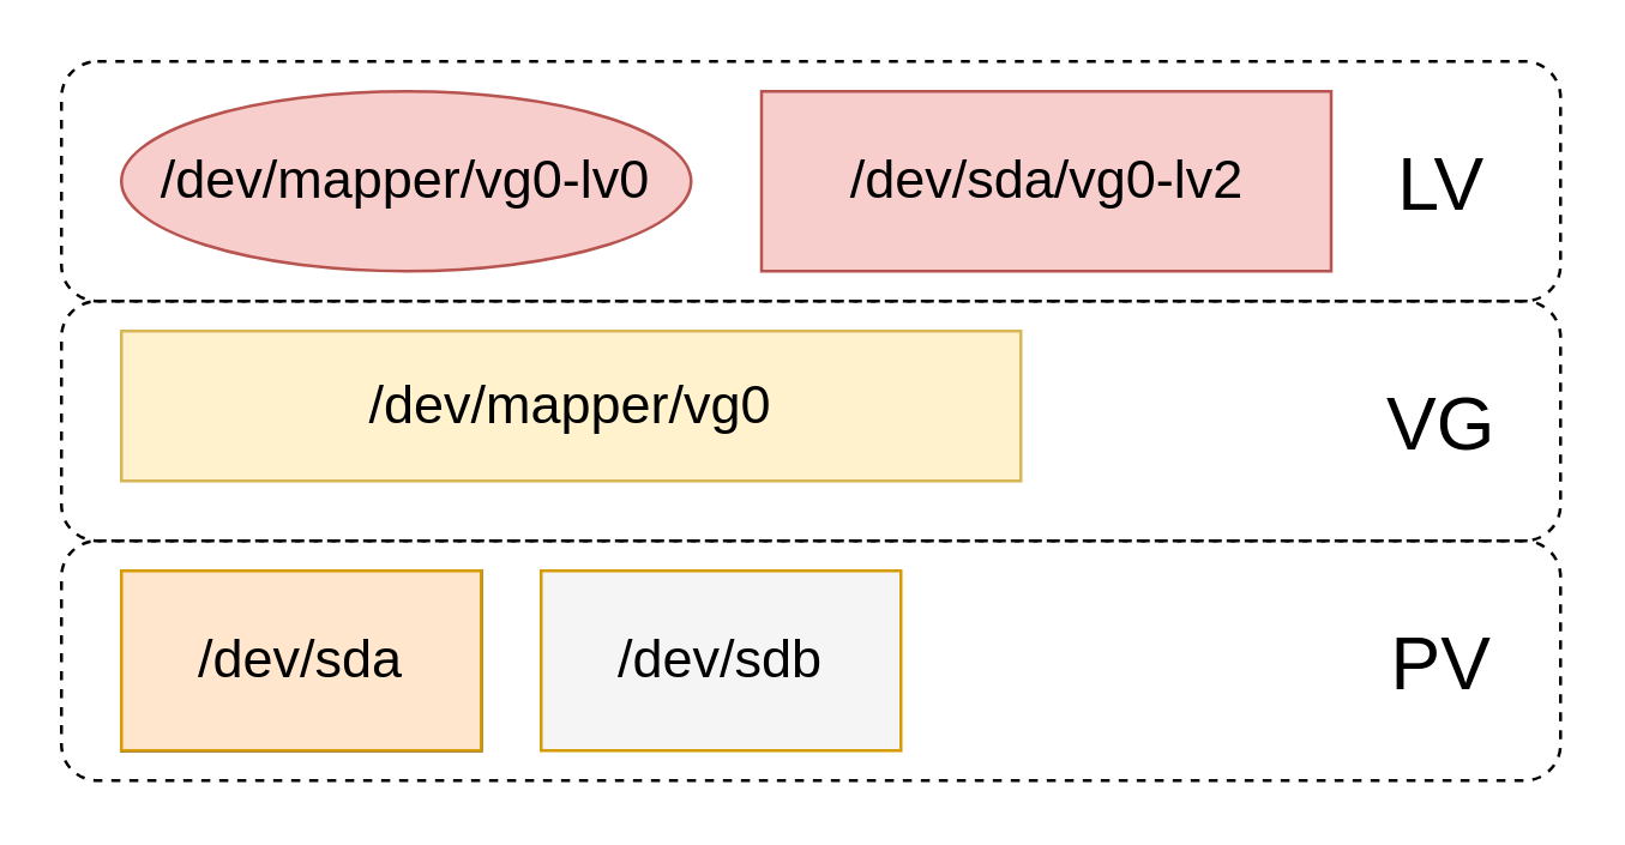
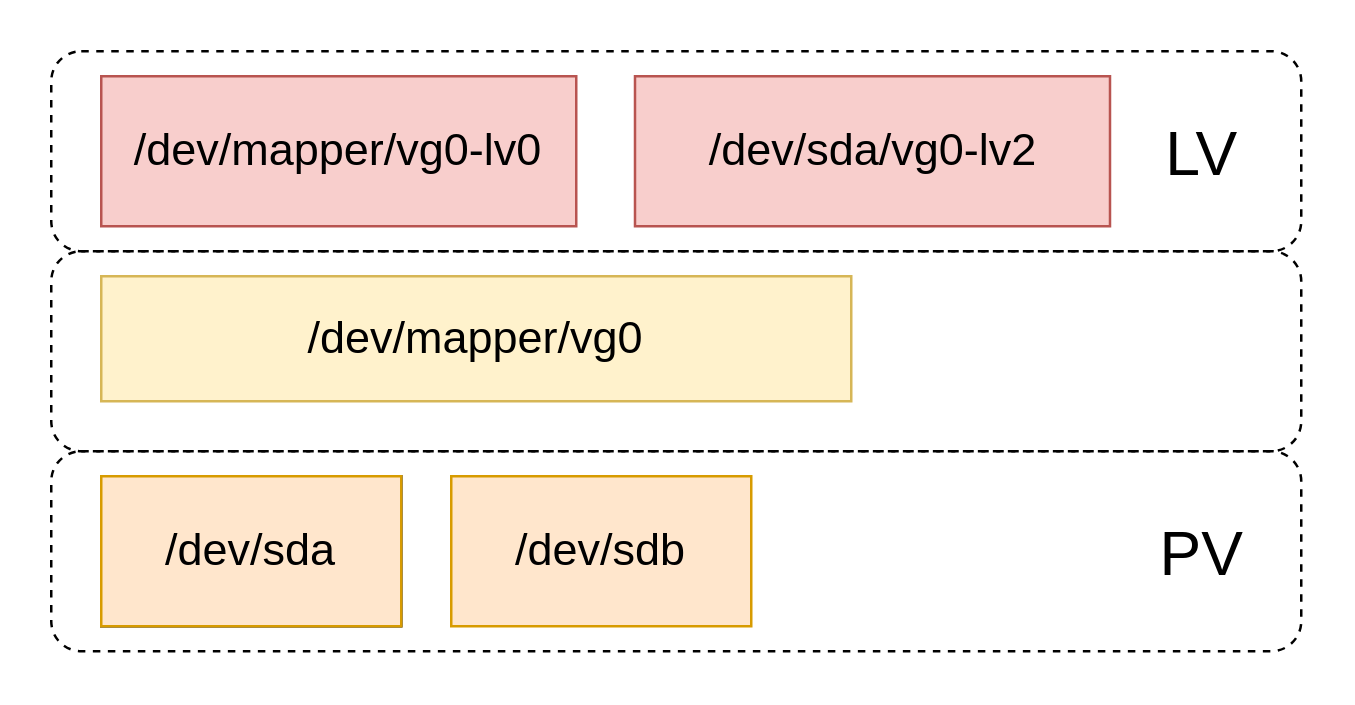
- <mxCell id="9" value="/dev/mapper/vg0-lv0" style="ellipse;whiteSpace=wrap;html=1;fontSize=18;fillColor=#f8cecc;strokeColor=#b85450;" vertex="1" parent="1"><mxGeometry x="40" y="30" width="190" height="60" as="geometry" /></mxCell>
+ <mxCell id="9" value="/dev/mapper/vg0-lv0" style="rounded=0;whiteSpace=wrap;html=1;fontSize=18;fillColor=#f8cecc;strokeColor=#b85450;" vertex="1" parent="1"><mxGeometry x="40" y="30" width="190" height="60" as="geometry" /></mxCell>
- <mxCell id="4" value="&lt;font style=&quot;font-size: 25px;&quot;&gt;VG&lt;/font&gt;" style="text;html=1;align=center;verticalAlign=middle;resizable=0;points=[];autosize=1;strokeColor=none;fillColor=none;" vertex="1" parent="1"><mxGeometry x="450" y="120" width="60" height="40" as="geometry" /></mxCell>
- <mxCell id="7" value="/dev/sdb" style="rounded=0;whiteSpace=wrap;html=1;fontSize=18;fillColor=#f5f5f5;strokeColor=#d79b00;" vertex="1" parent="1"><mxGeometry x="180" y="190" width="120" height="60" as="geometry" /></mxCell>
+ <mxCell id="7" value="/dev/sdb" style="rounded=0;whiteSpace=wrap;html=1;fontSize=18;fillColor=#ffe6cc;strokeColor=#d79b00;" vertex="1" parent="1"><mxGeometry x="180" y="190" width="120" height="60" as="geometry" /></mxCell>
